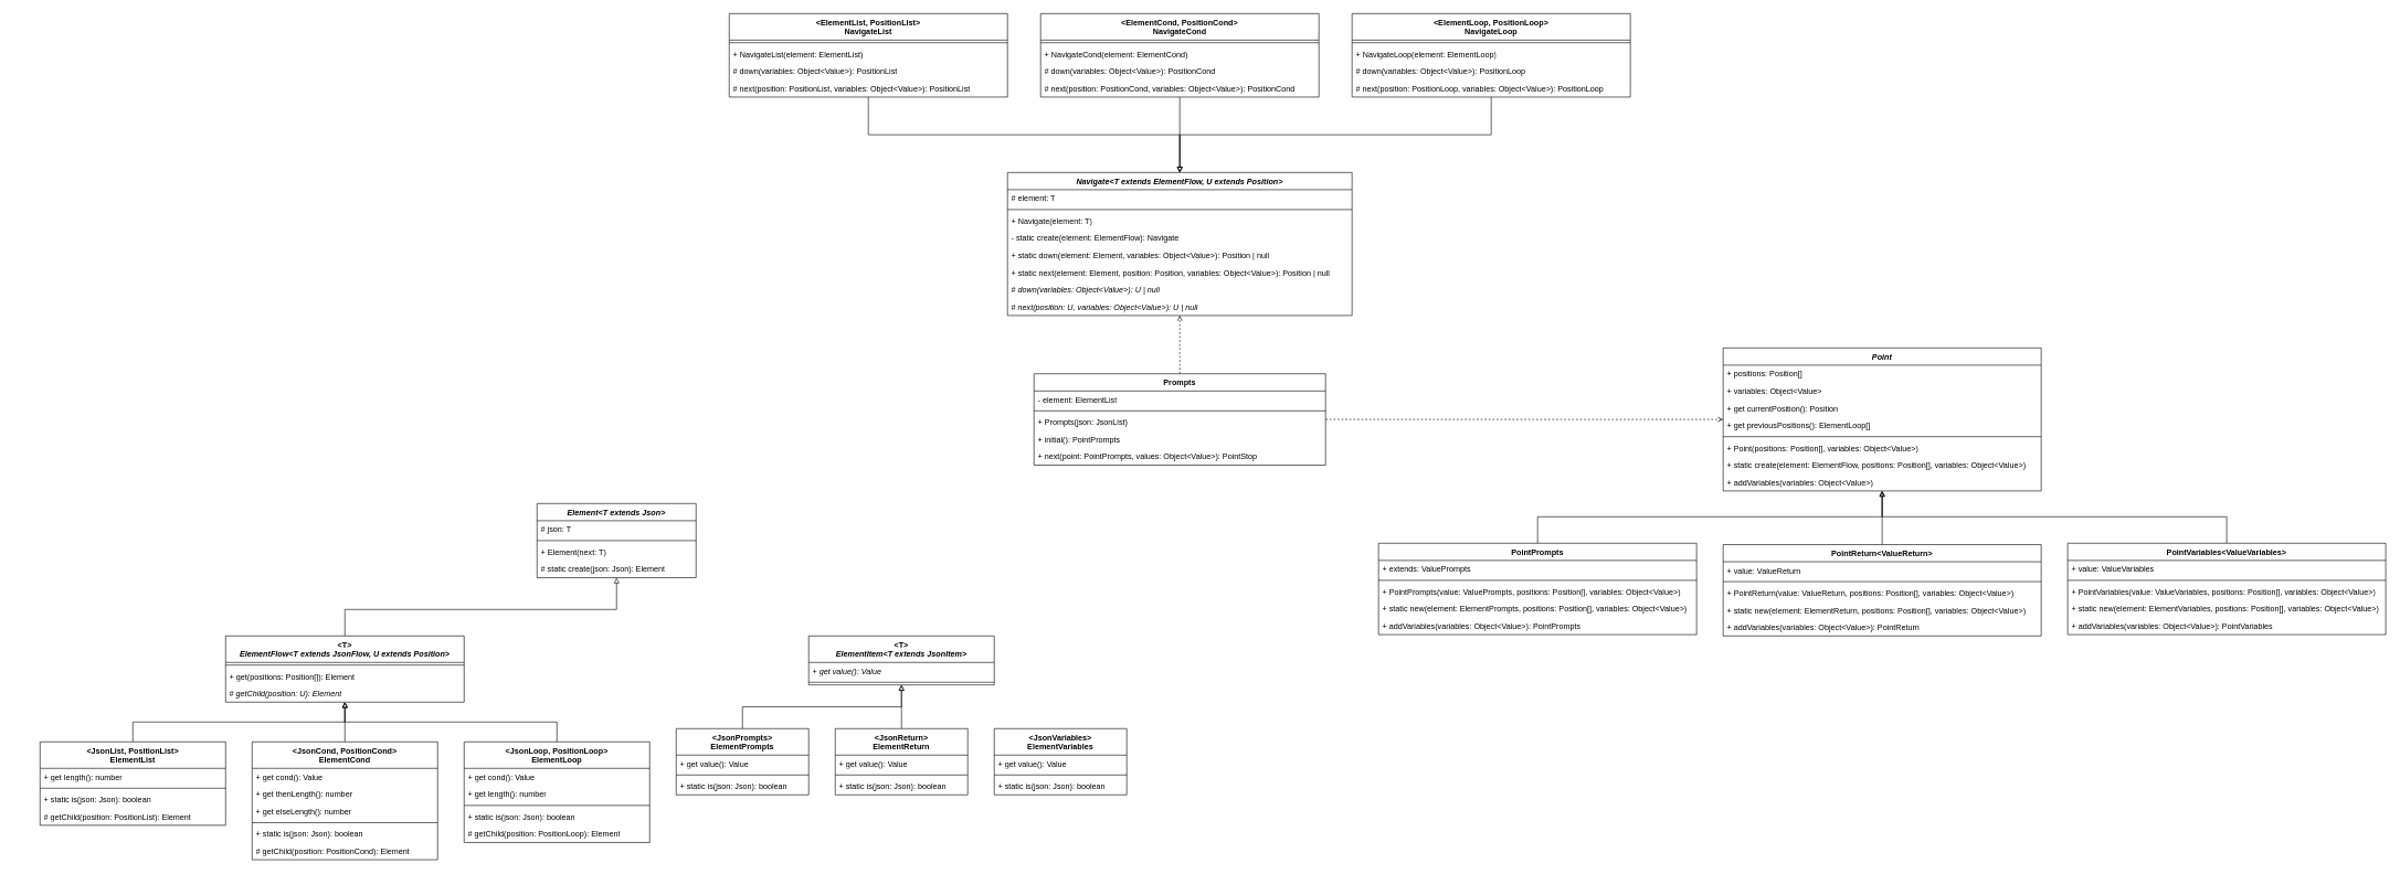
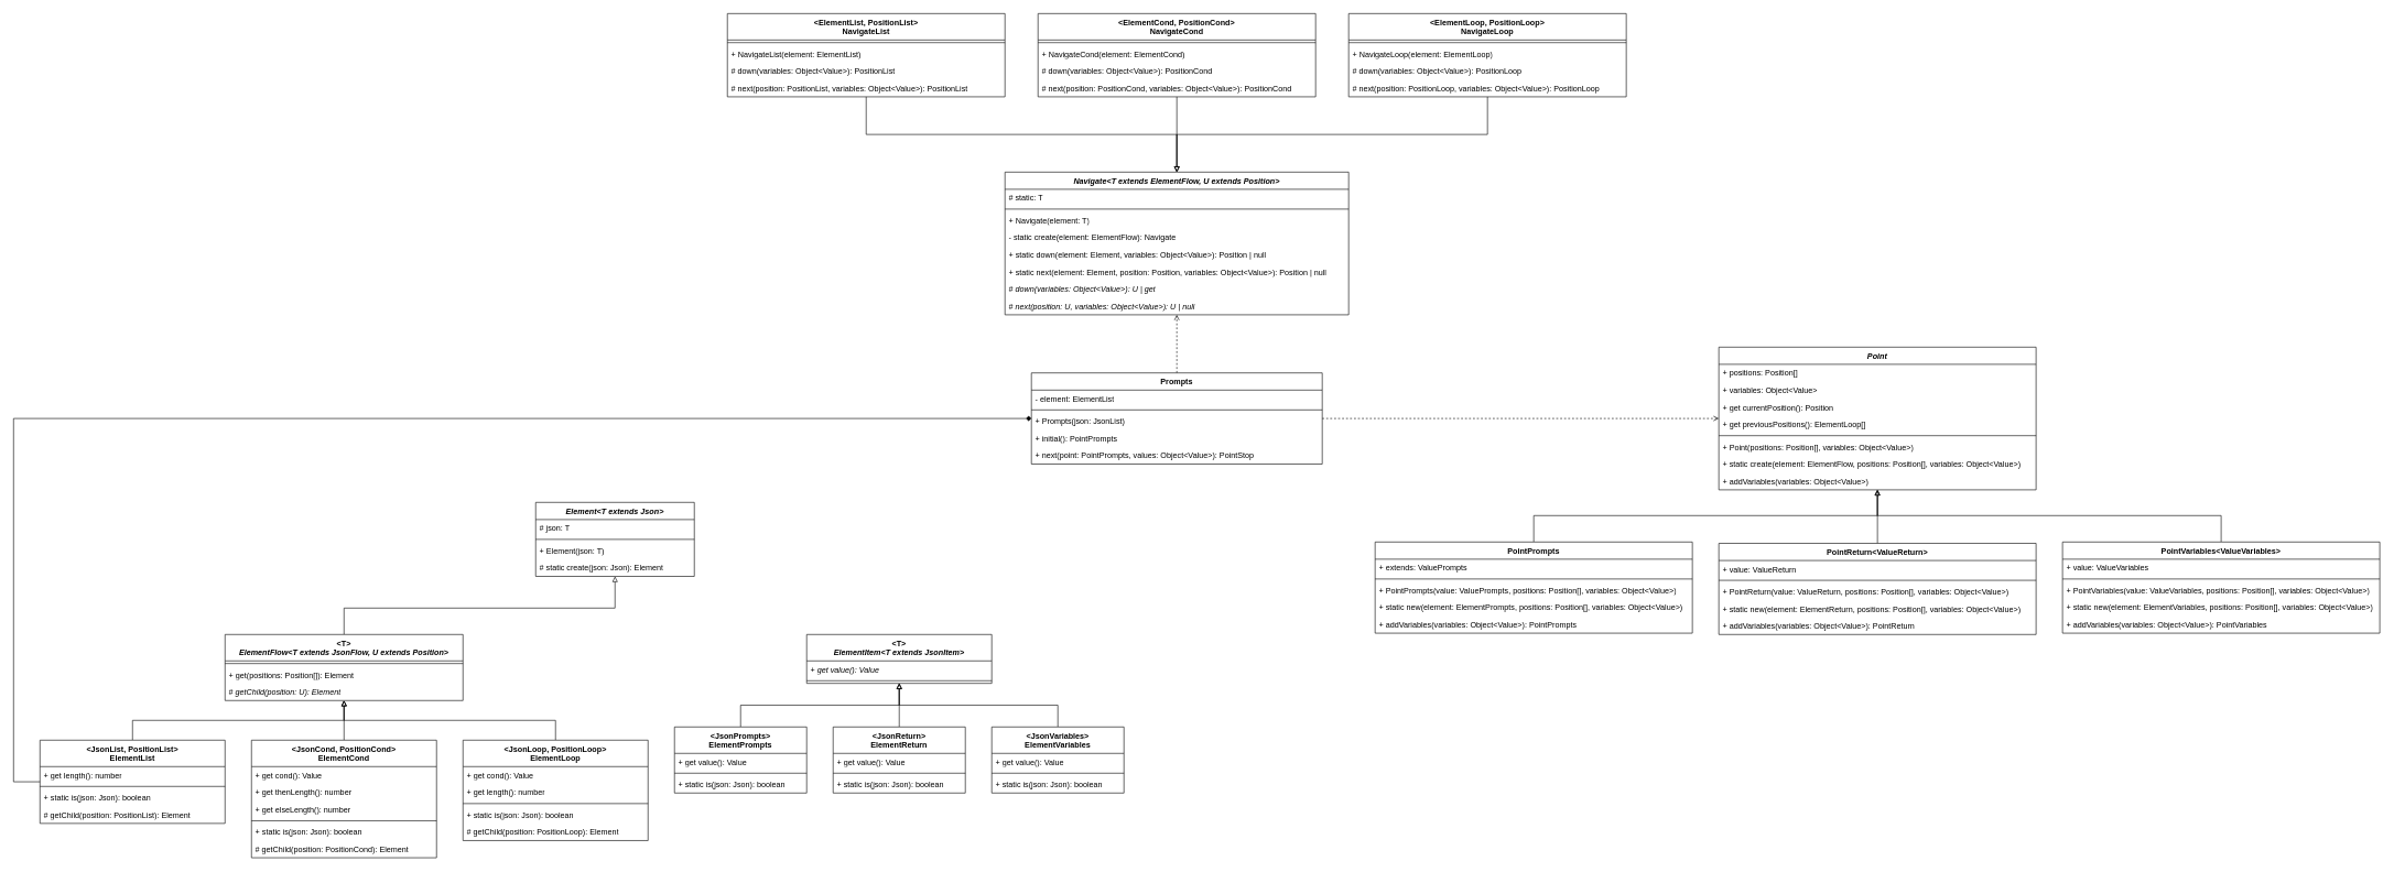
- <mxCell id="91" value="# element: T" style="text;strokeColor=none;fillColor=none;align=left;verticalAlign=top;spacingLeft=4;spacingRight=4;overflow=hidden;rotatable=0;points=[[0,0.5],[1,0.5]];portConstraint=eastwest;whiteSpace=wrap;html=1;" parent="90" vertex="1"><mxGeometry y="26" width="520" height="26" as="geometry" /></mxCell>
+ <mxCell id="91" value="# static: T" style="text;strokeColor=none;fillColor=none;align=left;verticalAlign=top;spacingLeft=4;spacingRight=4;overflow=hidden;rotatable=0;points=[[0,0.5],[1,0.5]];portConstraint=eastwest;whiteSpace=wrap;html=1;" parent="90" vertex="1"><mxGeometry y="26" width="520" height="26" as="geometry" /></mxCell>
- <mxCell id="97" value="#&amp;nbsp;&lt;i&gt;down(variables: Object&amp;lt;Value&amp;gt;): U | null&lt;/i&gt;" style="text;strokeColor=none;fillColor=none;align=left;verticalAlign=top;spacingLeft=4;spacingRight=4;overflow=hidden;rotatable=0;points=[[0,0.5],[1,0.5]];portConstraint=eastwest;whiteSpace=wrap;html=1;" parent="90" vertex="1"><mxGeometry y="164" width="520" height="26" as="geometry" /></mxCell>
+ <mxCell id="97" value="#&amp;nbsp;&lt;i&gt;down(variables: Object&amp;lt;Value&amp;gt;): U | get&lt;/i&gt;" style="text;strokeColor=none;fillColor=none;align=left;verticalAlign=top;spacingLeft=4;spacingRight=4;overflow=hidden;rotatable=0;points=[[0,0.5],[1,0.5]];portConstraint=eastwest;whiteSpace=wrap;html=1;" parent="90" vertex="1"><mxGeometry y="164" width="520" height="26" as="geometry" /></mxCell>
- <mxCell id="43" value="+ Element(next: T)" style="text;strokeColor=none;fillColor=none;align=left;verticalAlign=top;spacingLeft=4;spacingRight=4;overflow=hidden;rotatable=0;points=[[0,0.5],[1,0.5]];portConstraint=eastwest;whiteSpace=wrap;html=1;" parent="40" vertex="1"><mxGeometry y="60" width="240" height="26" as="geometry" /></mxCell>
+ <mxCell id="43" value="+ Element(json: T)" style="text;strokeColor=none;fillColor=none;align=left;verticalAlign=top;spacingLeft=4;spacingRight=4;overflow=hidden;rotatable=0;points=[[0,0.5],[1,0.5]];portConstraint=eastwest;whiteSpace=wrap;html=1;" parent="40" vertex="1"><mxGeometry y="60" width="240" height="26" as="geometry" /></mxCell>
+ <mxCell id="85" style="edgeStyle=orthogonalEdgeStyle;rounded=0;orthogonalLoop=1;jettySize=auto;html=1;endArrow=block;endFill=0;" parent="1" source="86" target="72" edge="1"><mxGeometry relative="1" as="geometry" /></mxCell>
+ <mxCell id="51" style="edgeStyle=orthogonalEdgeStyle;rounded=0;orthogonalLoop=1;jettySize=auto;html=1;endArrow=diamond;endFill=1;" parent="1" source="52" target="4" edge="1"><mxGeometry relative="1" as="geometry"><Array as="points"><mxPoint x="20" y="1183" /><mxPoint x="20" y="633" /></Array><mxPoint x="810" y="633" as="targetPoint" /></mxGeometry></mxCell>
